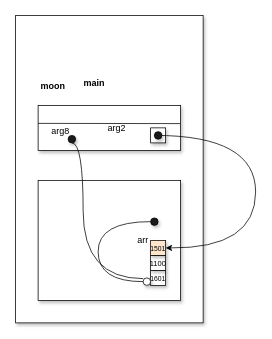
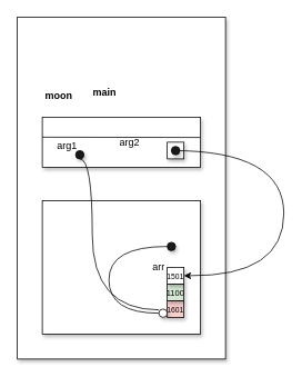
- <mxCell id="15" value="arg8" style="text;html=1;strokeColor=none;fillColor=none;align=center;verticalAlign=middle;whiteSpace=wrap;rounded=0;shadow=1;" parent="1" vertex="1"><mxGeometry x="60" y="165" width="40" height="20" as="geometry" /></mxCell>
+ <mxCell id="15" value="arg1" style="text;html=1;strokeColor=none;fillColor=none;align=center;verticalAlign=middle;whiteSpace=wrap;rounded=0;shadow=1;" parent="1" vertex="1"><mxGeometry x="60" y="165" width="40" height="20" as="geometry" /></mxCell>
- <mxCell id="6" value="&lt;font style=&quot;font-size: 9px&quot;&gt;1501&lt;/font&gt;" style="rounded=0;whiteSpace=wrap;html=1;shadow=1;strokeColor=#000000;fillColor=#ffe6cc;" parent="1" vertex="1"><mxGeometry x="200" y="320" width="20" height="20" as="geometry" /></mxCell>
+ <mxCell id="6" value="&lt;font style=&quot;font-size: 9px&quot;&gt;1501&lt;/font&gt;" style="rounded=0;whiteSpace=wrap;html=1;shadow=1;strokeColor=#000000;fillColor=#FFFFFF;" parent="1" vertex="1"><mxGeometry x="200" y="320" width="20" height="20" as="geometry" /></mxCell>
- <mxCell id="5" value="&lt;font style=&quot;font-size: 10px&quot;&gt;1100&lt;/font&gt;" style="rounded=0;whiteSpace=wrap;html=1;shadow=1;strokeColor=#000000;fillColor=#FFFFFF;" parent="1" vertex="1"><mxGeometry x="200" y="340" width="20" height="20" as="geometry" /></mxCell>
+ <mxCell id="5" value="&lt;font style=&quot;font-size: 10px&quot;&gt;1100&lt;/font&gt;" style="rounded=0;whiteSpace=wrap;html=1;shadow=1;strokeColor=#000000;fillColor=#d5e8d4;" parent="1" vertex="1"><mxGeometry x="200" y="340" width="20" height="20" as="geometry" /></mxCell>
- <mxCell id="4" value="&lt;font style=&quot;font-size: 9px&quot;&gt;1601&lt;/font&gt;" style="rounded=0;whiteSpace=wrap;html=1;shadow=1;strokeColor=#000000;fillColor=#FFFFFF;" parent="1" vertex="1"><mxGeometry x="200" y="360" width="20" height="20" as="geometry" /></mxCell>
+ <mxCell id="4" value="&lt;font style=&quot;font-size: 9px&quot;&gt;1601&lt;/font&gt;" style="rounded=0;whiteSpace=wrap;html=1;shadow=1;strokeColor=#000000;fillColor=#f8cecc;" parent="1" vertex="1"><mxGeometry x="200" y="360" width="20" height="20" as="geometry" /></mxCell>
